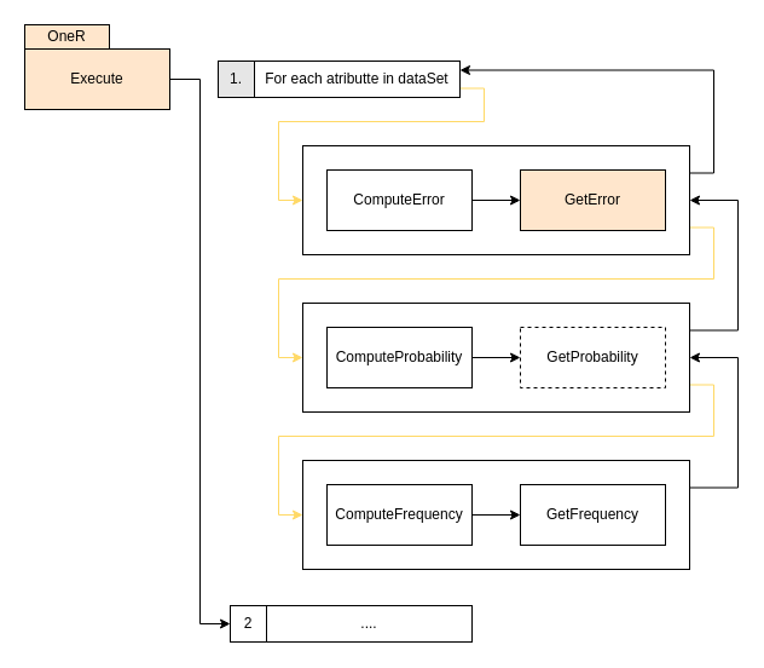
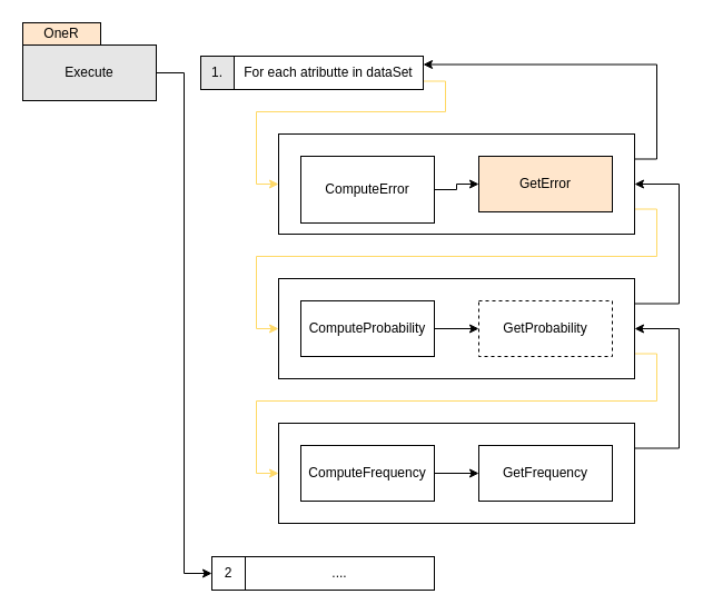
- <mxCell id="11" value="Execute" style="rounded=0;whiteSpace=wrap;html=1;fillColor=#ffe6cc;" vertex="1" parent="1"><mxGeometry x="20" y="40" width="120" height="50" as="geometry" /></mxCell>
+ <mxCell id="11" value="Execute" style="rounded=0;whiteSpace=wrap;html=1;fillColor=#E6E6E6;" vertex="1" parent="1"><mxGeometry x="20" y="40" width="120" height="50" as="geometry" /></mxCell>
- <mxCell id="14" value="ComputeError" style="rounded=0;whiteSpace=wrap;html=1;fillColor=#FFFFFF;" vertex="1" parent="1"><mxGeometry x="270" y="140" width="120" height="50" as="geometry" /></mxCell>
+ <mxCell id="14" value="ComputeError" style="rounded=0;whiteSpace=wrap;html=1;fillColor=#FFFFFF;" vertex="1" parent="1"><mxGeometry x="270" y="140" width="120" height="60" as="geometry" /></mxCell>
